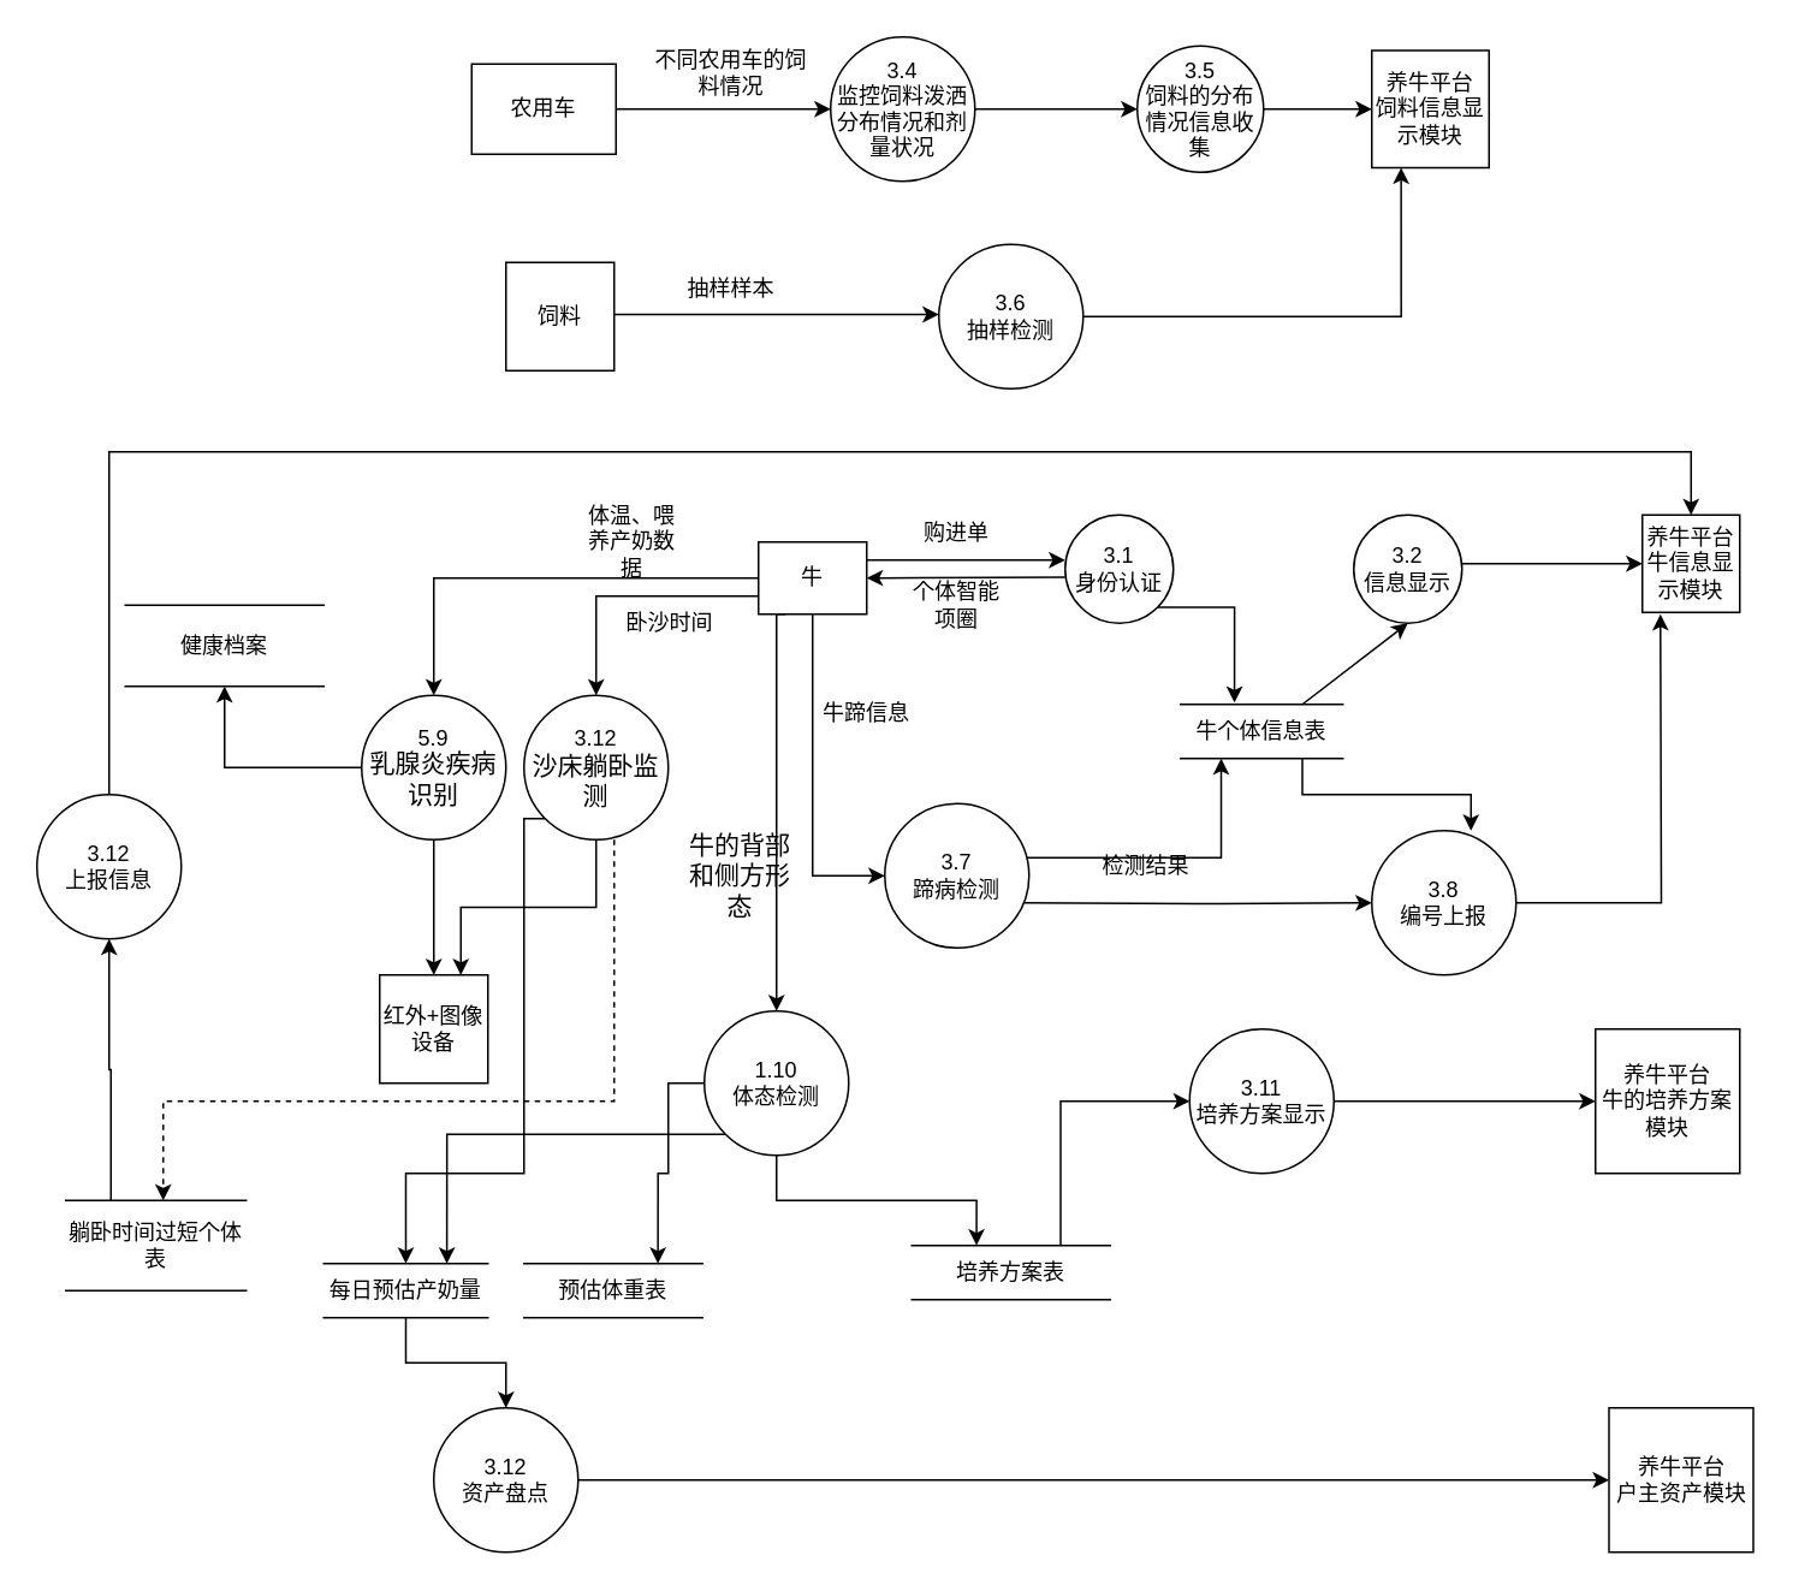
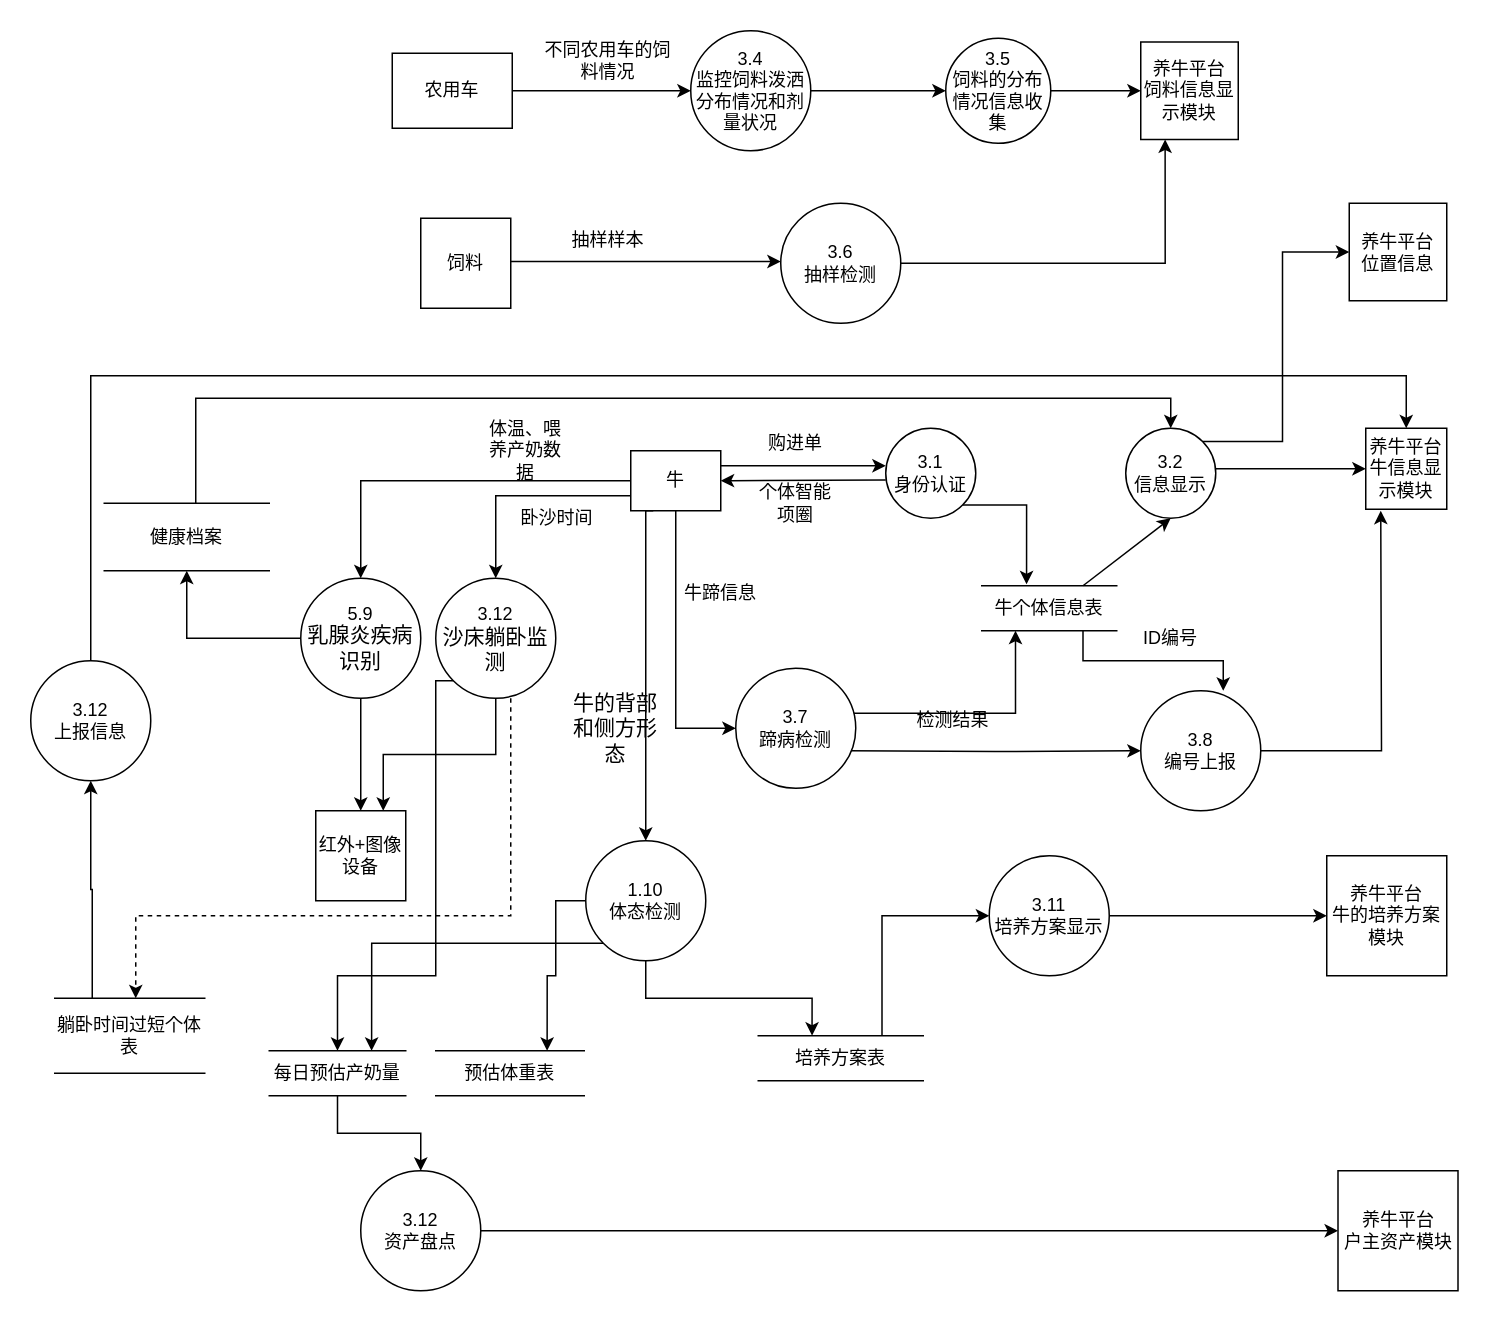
+ <mxCell id="68" value="养牛平台&lt;br&gt;位置信息" style="whiteSpace=wrap;html=1;aspect=fixed;" vertex="1" parent="1"><mxGeometry x="899" y="135" width="65" height="65" as="geometry" /></mxCell>
+ <mxCell id="15" style="edgeStyle=orthogonalEdgeStyle;rounded=0;orthogonalLoop=1;jettySize=auto;html=1;exitX=1;exitY=0;exitDx=0;exitDy=0;entryX=0;entryY=0.5;entryDx=0;entryDy=0;" edge="1" parent="1" source="16" target="68"><mxGeometry relative="1" as="geometry" /></mxCell>
+ <mxCell id="46" style="edgeStyle=orthogonalEdgeStyle;rounded=0;orthogonalLoop=1;jettySize=auto;html=1;entryX=0.5;entryY=0;entryDx=0;entryDy=0;" edge="1" parent="1" source="47" target="16"><mxGeometry relative="1" as="geometry"><Array as="points"><mxPoint x="130" y="265" /><mxPoint x="780" y="265" /></Array></mxGeometry></mxCell>
+ <mxCell id="44" value="ID编号" style="text;html=1;strokeColor=none;fillColor=none;align=center;verticalAlign=middle;whiteSpace=wrap;rounded=0;" vertex="1" parent="1"><mxGeometry x="750" y="410" width="60" height="30" as="geometry" /></mxCell>
